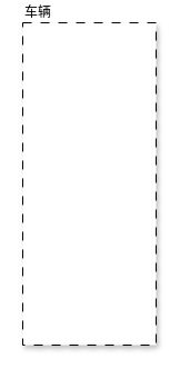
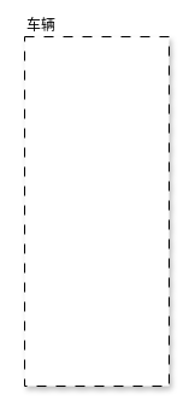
- <mxCell id="2" value="车辆" style="verticalLabelPosition=top;verticalAlign=bottom;html=1;shape=mxgraph.basic.rect;fillColor2=none;strokeWidth=1;size=20;indent=5;dashed=1;dashPattern=8 8;shadow=1;labelPosition=center;align=left;labelBorderColor=none;" vertex="1" parent="1"><mxGeometry x="20" y="20" width="120" height="290" as="geometry" /></mxCell>
+ <mxCell id="2" value="车辆" style="verticalLabelPosition=top;verticalAlign=bottom;html=1;shape=mxgraph.basic.rect;fillColor2=none;strokeWidth=1;size=20;indent=5;dashed=1;dashPattern=8 8;shadow=1;labelPosition=center;align=left;labelBorderColor=none;" vertex="1" parent="1"><mxGeometry x="20" y="30" width="120" height="290" as="geometry" /></mxCell>
